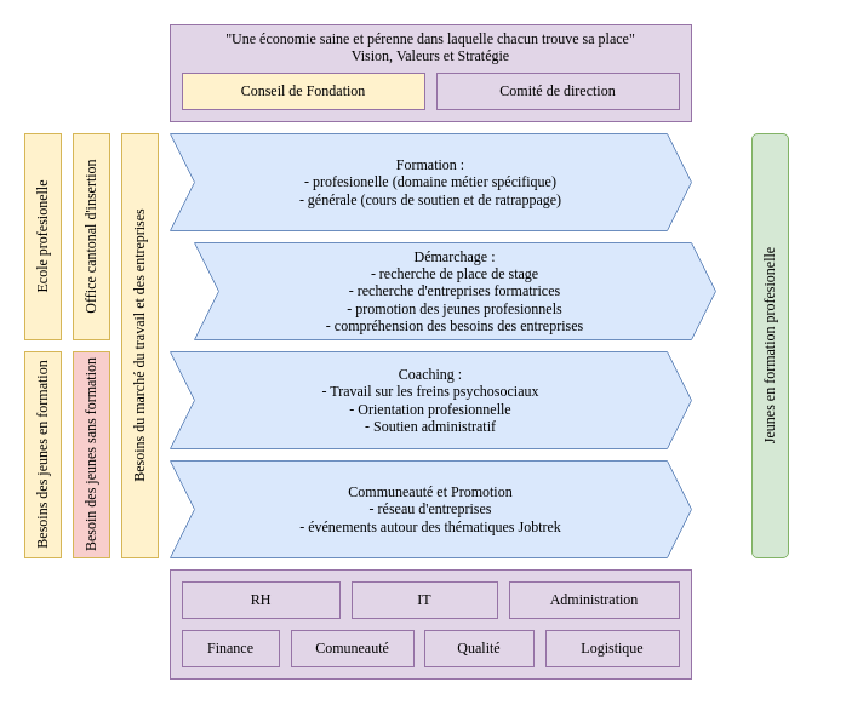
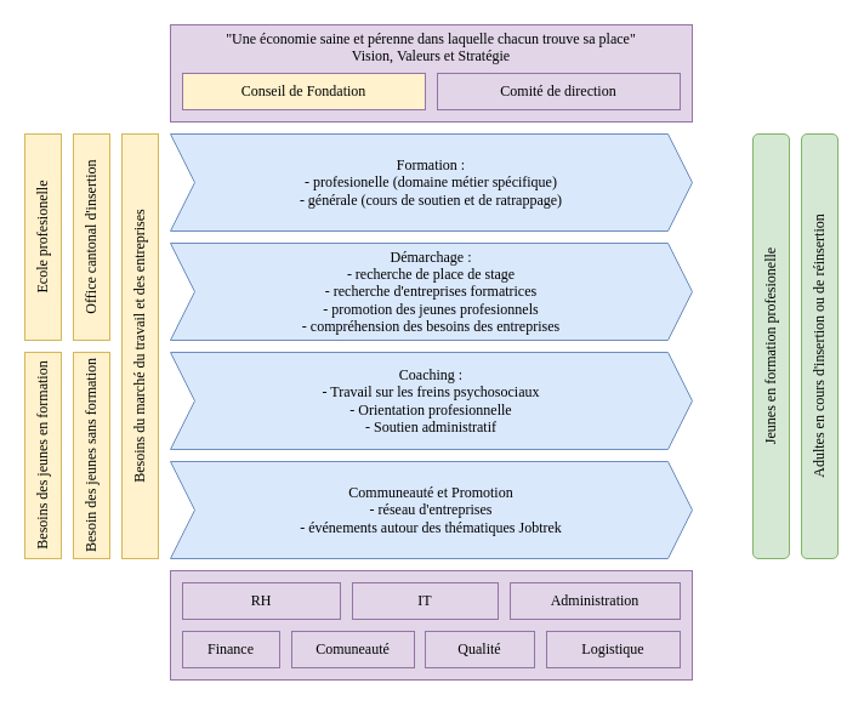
- <mxCell id="3" value="Démarchage :&lt;br&gt;- recherche de place de stage&lt;br&gt;- recherche d'entreprises formatrices&lt;br&gt;- promotion des jeunes profesionnels&lt;br&gt;- compréhension des besoins des entreprises" style="shape=step;perimeter=stepPerimeter;whiteSpace=wrap;html=1;fixedSize=1;fillColor=#dae8fc;strokeColor=#6c8ebf;fontFamily=Libertinus Serif;" parent="1" vertex="1"><mxGeometry x="160" y="200" width="430" height="80" as="geometry" /></mxCell>
+ <mxCell id="3" value="Démarchage :&lt;br&gt;- recherche de place de stage&lt;br&gt;- recherche d'entreprises formatrices&lt;br&gt;- promotion des jeunes profesionnels&lt;br&gt;- compréhension des besoins des entreprises" style="shape=step;perimeter=stepPerimeter;whiteSpace=wrap;html=1;fixedSize=1;fillColor=#dae8fc;strokeColor=#6c8ebf;fontFamily=Libertinus Serif;" parent="1" vertex="1"><mxGeometry x="140" y="200" width="430" height="80" as="geometry" /></mxCell>
+ <mxCell id="21" value="Adultes en cours d'insertion ou de réinsertion" style="rounded=1;whiteSpace=wrap;html=1;fillColor=#d5e8d4;strokeColor=#82b366;horizontal=0;fontFamily=Libertinus Serif;" parent="1" vertex="1"><mxGeometry x="660" y="110" width="30" height="350" as="geometry" /></mxCell>
- <mxCell id="15" value="Besoin des jeunes sans formation" style="rounded=0;whiteSpace=wrap;html=1;fillColor=#f8cecc;strokeColor=#d6b656;horizontal=0;fontFamily=Libertinus Serif;" parent="1" vertex="1"><mxGeometry x="60" y="290" width="30" height="170" as="geometry" /></mxCell>
+ <mxCell id="15" value="Besoin des jeunes sans formation" style="rounded=0;whiteSpace=wrap;html=1;fillColor=#fff2cc;strokeColor=#d6b656;horizontal=0;fontFamily=Libertinus Serif;" parent="1" vertex="1"><mxGeometry x="60" y="290" width="30" height="170" as="geometry" /></mxCell>
